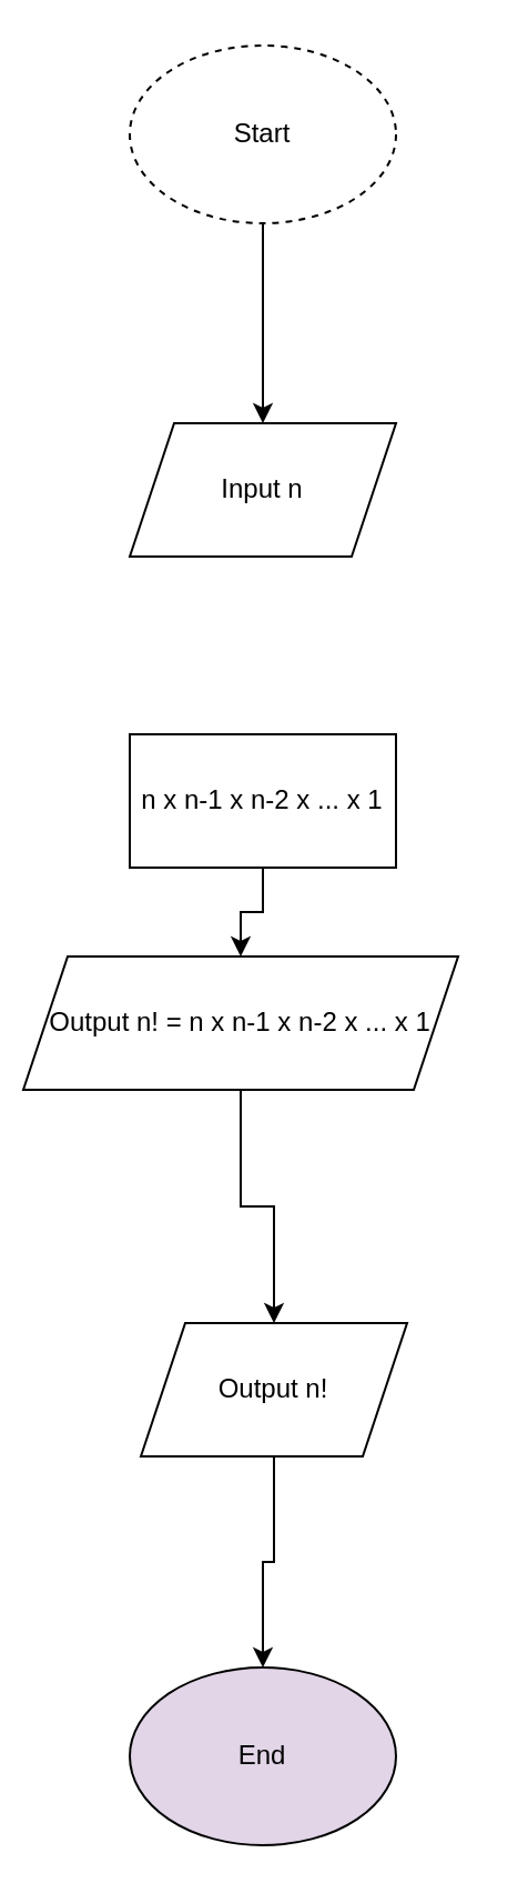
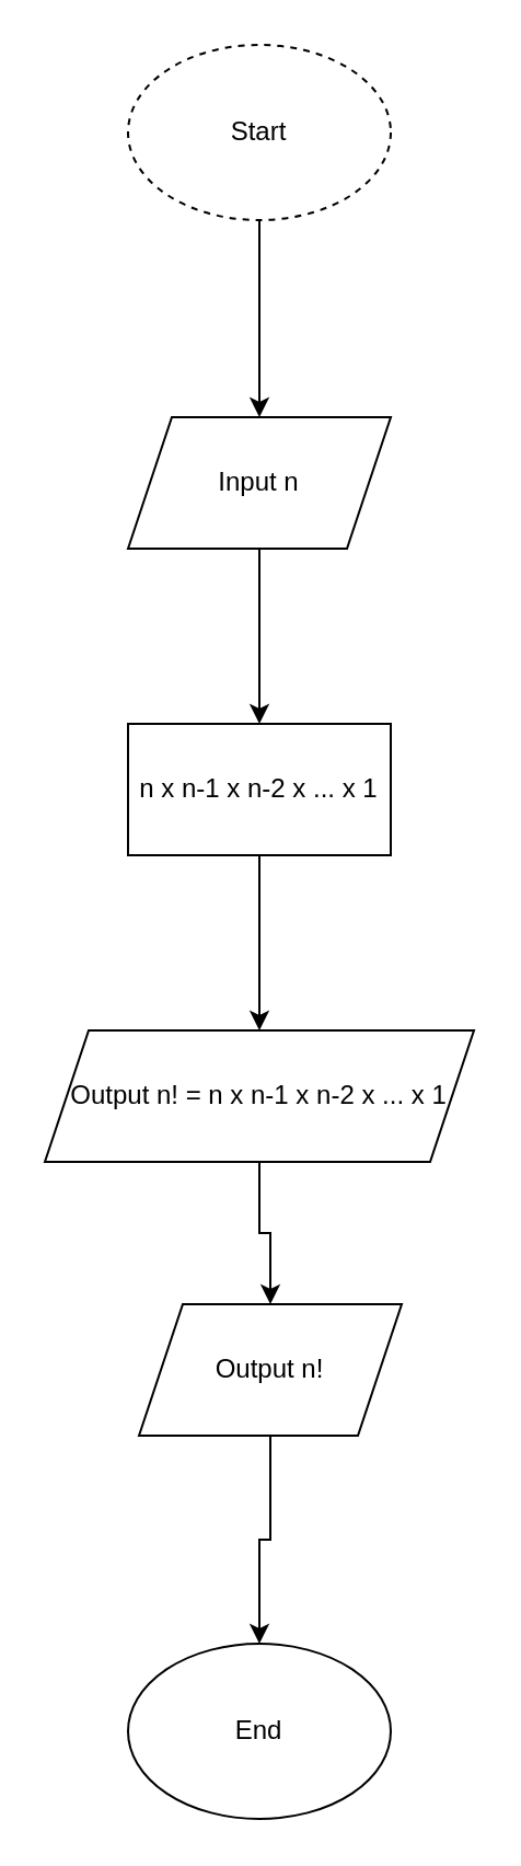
+ <mxCell id="4" value="" style="edgeStyle=orthogonalEdgeStyle;rounded=0;orthogonalLoop=1;jettySize=auto;html=1;" edge="1" parent="1" source="5" target="7"><mxGeometry relative="1" as="geometry" /></mxCell>
- <mxCell id="9" value="Output n! = n x n-1 x n-2 x ... x 1" style="shape=parallelogram;perimeter=parallelogramPerimeter;whiteSpace=wrap;html=1;fixedSize=1;" vertex="1" parent="1"><mxGeometry x="10" y="430" width="196" height="60" as="geometry" /></mxCell>
+ <mxCell id="9" value="Output n! = n x n-1 x n-2 x ... x 1" style="shape=parallelogram;perimeter=parallelogramPerimeter;whiteSpace=wrap;html=1;fixedSize=1;" vertex="1" parent="1"><mxGeometry x="20" y="470" width="196" height="60" as="geometry" /></mxCell>
- <mxCell id="12" value="End" style="ellipse;whiteSpace=wrap;html=1;fillColor=#e1d5e7;" vertex="1" parent="1"><mxGeometry x="58" y="750" width="120" height="80" as="geometry" /></mxCell>
+ <mxCell id="12" value="End" style="ellipse;whiteSpace=wrap;html=1;" vertex="1" parent="1"><mxGeometry x="58" y="750" width="120" height="80" as="geometry" /></mxCell>
